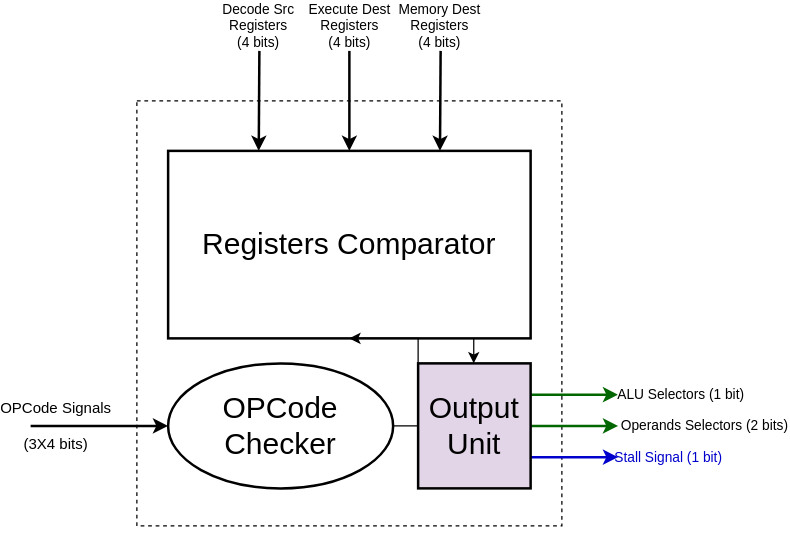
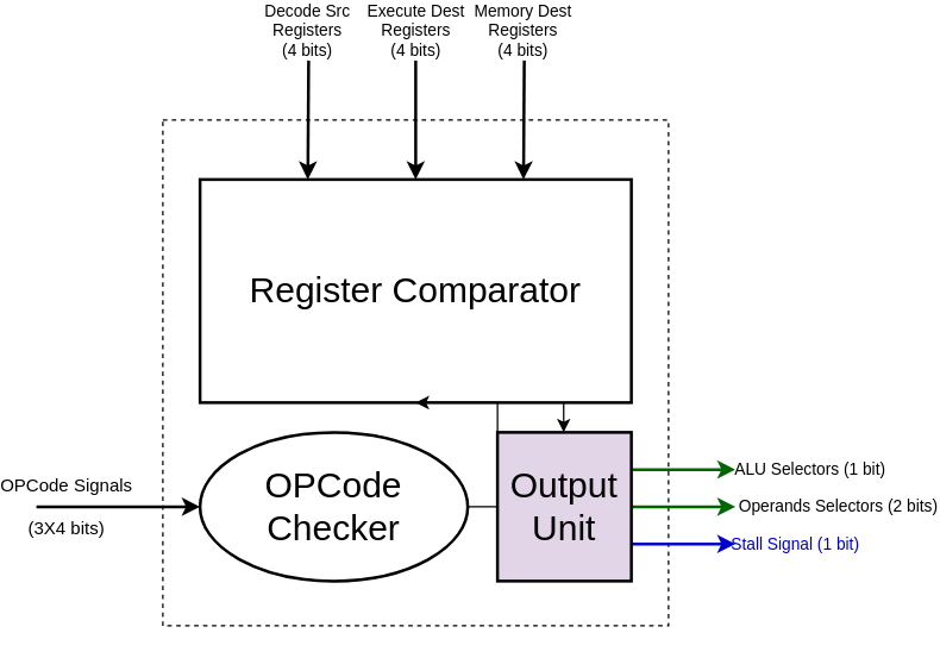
- <mxCell id="3" value="&lt;font style=&quot;font-size: 24px&quot;&gt;Registers Comparator&lt;/font&gt;" style="rounded=0;whiteSpace=wrap;html=1;strokeWidth=2;" parent="1" vertex="1"><mxGeometry x="130" y="100" width="290" height="150" as="geometry" /></mxCell>
+ <mxCell id="3" value="&lt;font style=&quot;font-size: 24px&quot;&gt;Register Comparator&lt;/font&gt;" style="rounded=0;whiteSpace=wrap;html=1;strokeWidth=2;" parent="1" vertex="1"><mxGeometry x="130" y="100" width="290" height="150" as="geometry" /></mxCell>
